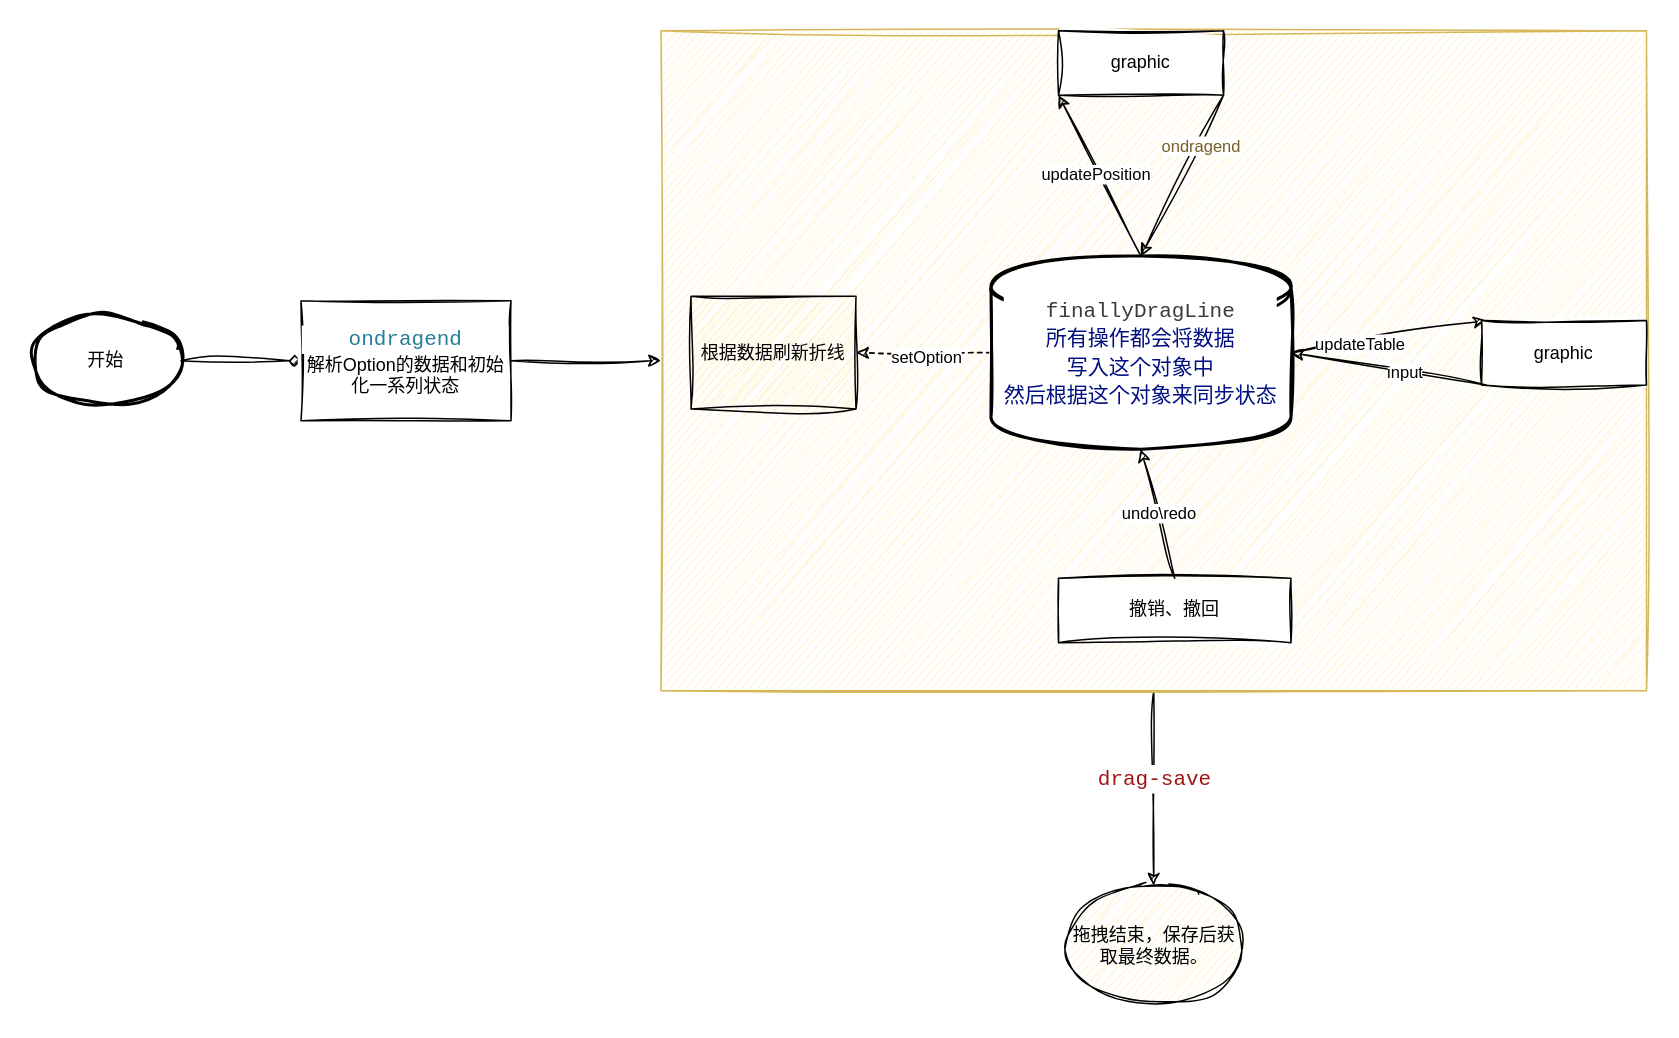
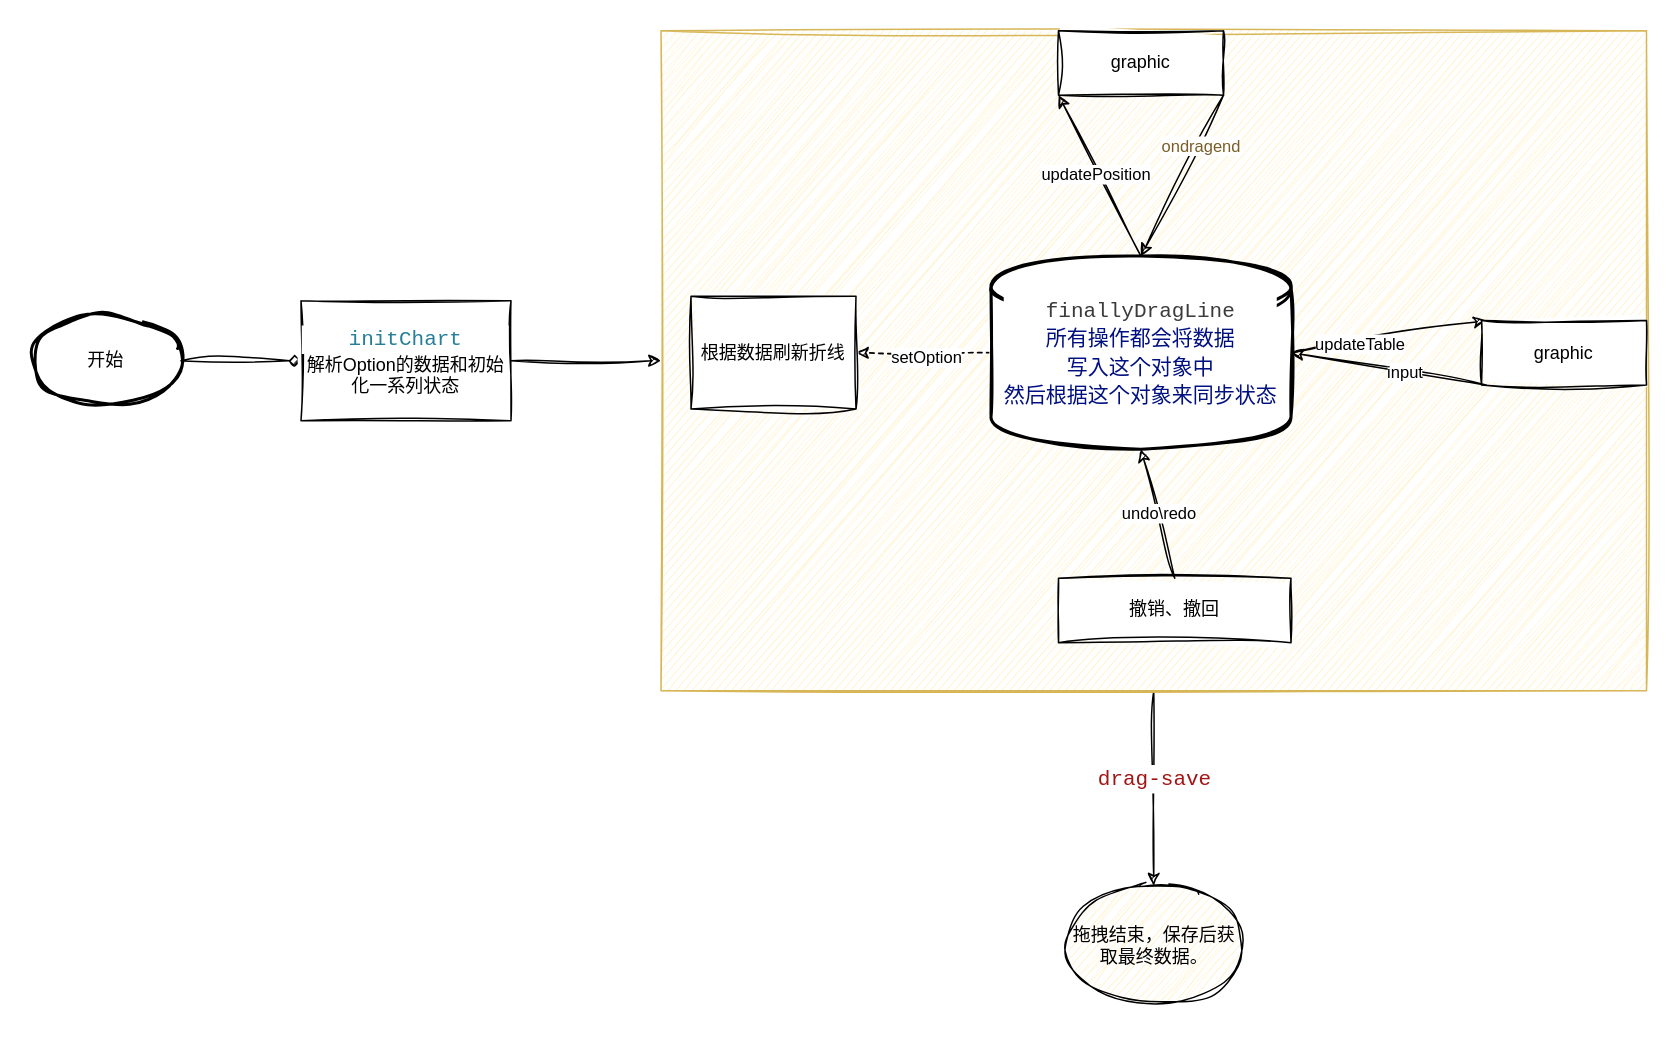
- <mxCell id="22" value="根据数据刷新折线" style="rounded=0;whiteSpace=wrap;html=1;sketch=1;curveFitting=1;jiggle=2;movable=0;resizable=0;rotatable=0;deletable=0;editable=0;locked=1;connectable=0;fillColor=#fff2cc;" vertex="1" parent="6"><mxGeometry x="20" y="177.073" width="110" height="75.122" as="geometry" /></mxCell>
+ <mxCell id="22" value="根据数据刷新折线" style="rounded=0;whiteSpace=wrap;html=1;sketch=1;curveFitting=1;jiggle=2;movable=0;resizable=0;rotatable=0;deletable=0;editable=0;locked=1;connectable=0;" vertex="1" parent="6"><mxGeometry x="20" y="177.073" width="110" height="75.122" as="geometry" /></mxCell>
- <mxCell id="25" value="&lt;div&gt;&lt;div style=&quot;color: rgb(59, 59, 59); background-color: rgb(255, 255, 255); font-family: Consolas, &amp;quot;Courier New&amp;quot;, monospace; font-size: 14px; line-height: 19px; white-space: pre;&quot;&gt;&lt;span style=&quot;color: #267f99;&quot;&gt;ondragend&lt;/span&gt;&lt;/div&gt;&lt;/div&gt;解析Option的数据和初始化一系列状态" style="rounded=0;whiteSpace=wrap;html=1;sketch=1;curveFitting=1;jiggle=2;movable=0;resizable=0;rotatable=0;deletable=0;editable=0;locked=1;connectable=0;" vertex="1" parent="1"><mxGeometry x="200" y="200" width="140" height="80" as="geometry" /></mxCell>
+ <mxCell id="25" value="&lt;div&gt;&lt;div style=&quot;color: rgb(59, 59, 59); background-color: rgb(255, 255, 255); font-family: Consolas, &amp;quot;Courier New&amp;quot;, monospace; font-size: 14px; line-height: 19px; white-space: pre;&quot;&gt;&lt;span style=&quot;color: #267f99;&quot;&gt;initChart&lt;/span&gt;&lt;/div&gt;&lt;/div&gt;解析Option的数据和初始化一系列状态" style="rounded=0;whiteSpace=wrap;html=1;sketch=1;curveFitting=1;jiggle=2;movable=0;resizable=0;rotatable=0;deletable=0;editable=0;locked=1;connectable=0;" vertex="1" parent="1"><mxGeometry x="200" y="200" width="140" height="80" as="geometry" /></mxCell>
